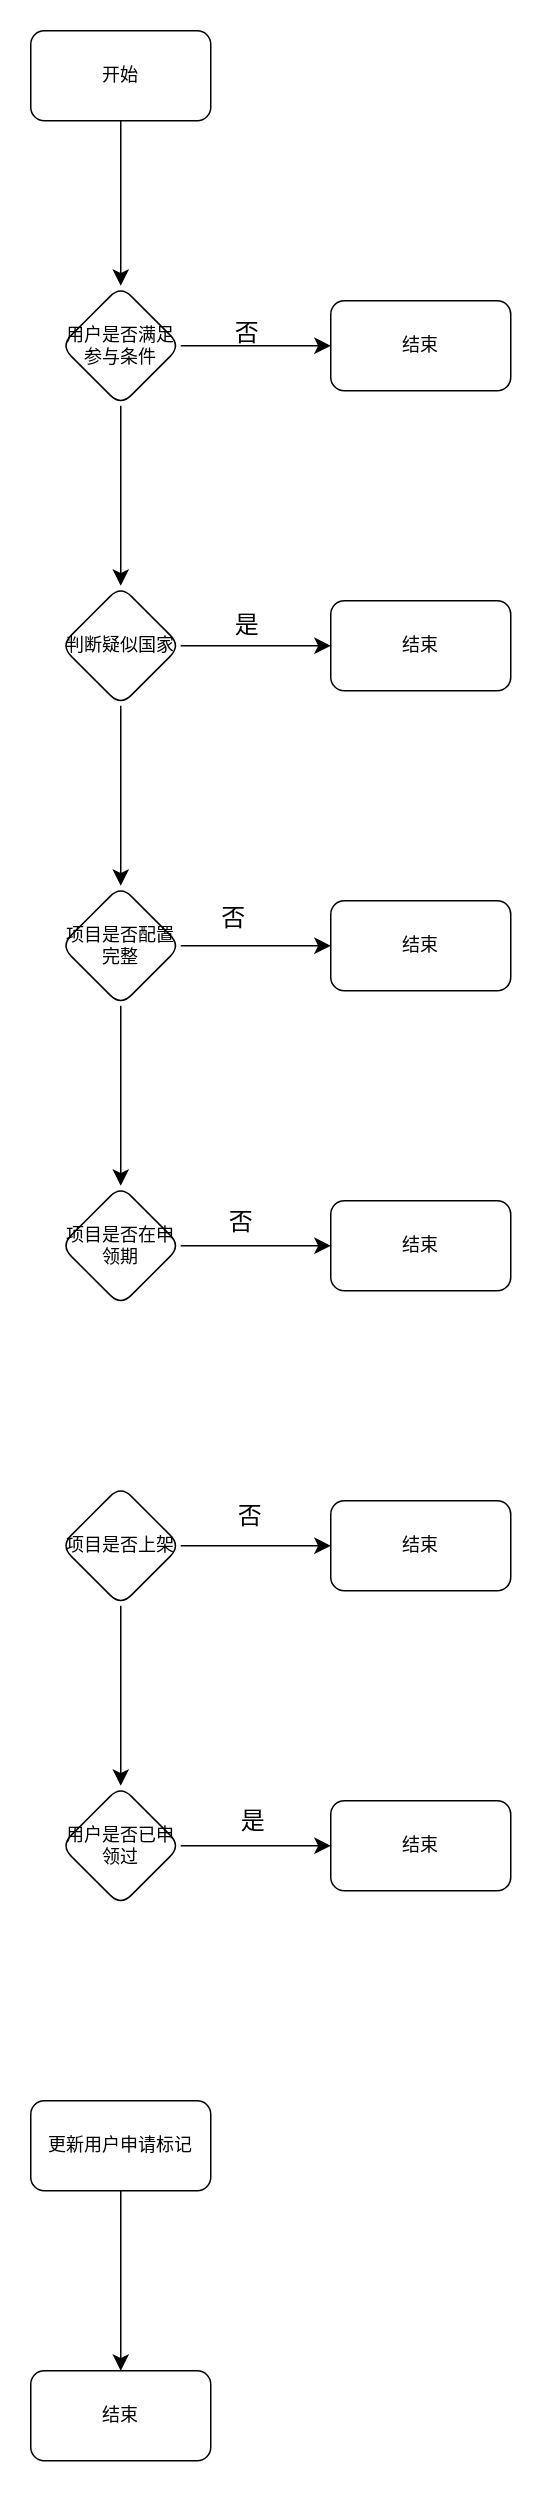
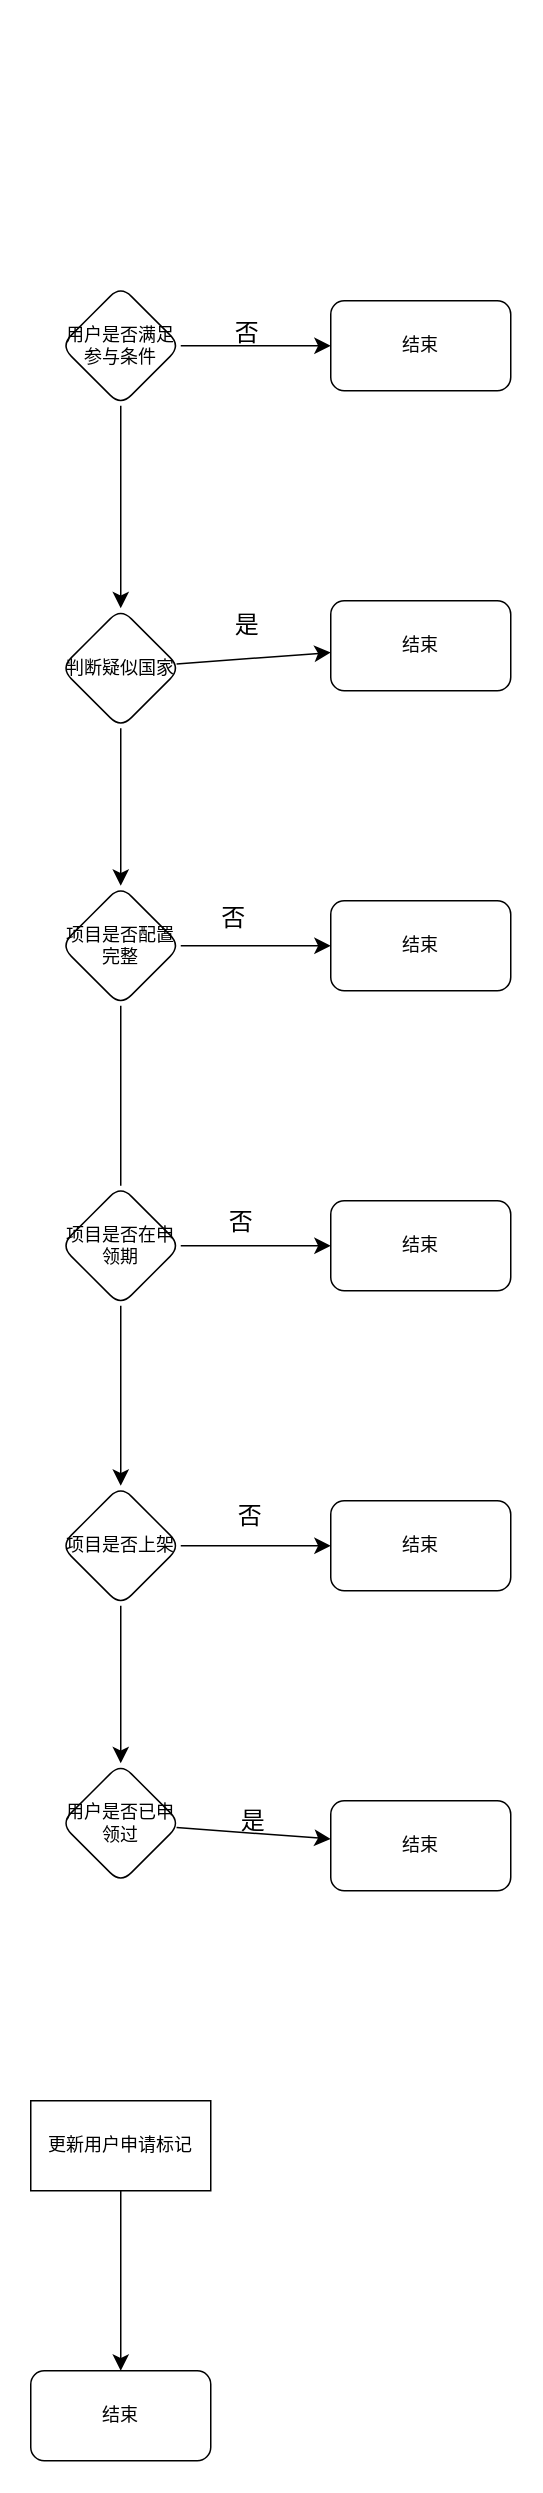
- <mxCell id="3" value="开始" style="rounded=1;whiteSpace=wrap;html=1;" vertex="1" parent="1"><mxGeometry x="20" y="20" width="120" height="60" as="geometry" /></mxCell>
- <mxCell id="2" value="" style="edgeStyle=none;curved=1;rounded=0;orthogonalLoop=1;jettySize=auto;html=1;fontSize=12;startSize=8;endSize=8;" edge="1" parent="1" source="3" target="6"><mxGeometry relative="1" as="geometry" /></mxCell>
- <mxCell id="11" value="判断疑似国家" style="rhombus;whiteSpace=wrap;html=1;rounded=1;" vertex="1" parent="1"><mxGeometry x="40" y="390" width="80" height="80" as="geometry" /></mxCell>
+ <mxCell id="11" value="判断疑似国家" style="rhombus;whiteSpace=wrap;html=1;rounded=1;" vertex="1" parent="1"><mxGeometry x="40" y="405" width="80" height="80" as="geometry" /></mxCell>
- <mxCell id="15" value="" style="edgeStyle=none;curved=1;rounded=0;orthogonalLoop=1;jettySize=auto;html=1;fontSize=12;startSize=8;endSize=8;" edge="1" parent="1" source="16" target="21"><mxGeometry relative="1" as="geometry" /></mxCell>
+ <mxCell id="15" value="" style="edgeStyle=none;curved=1;rounded=0;orthogonalLoop=1;jettySize=auto;html=1;fontSize=12;startSize=8;endSize=8;endArrow=none;" edge="1" parent="1" source="16" target="21"><mxGeometry relative="1" as="geometry" /></mxCell>
+ <mxCell id="20" value="" style="edgeStyle=none;curved=1;rounded=0;orthogonalLoop=1;jettySize=auto;html=1;fontSize=12;startSize=8;endSize=8;" edge="1" parent="1" source="21" target="26"><mxGeometry relative="1" as="geometry" /></mxCell>
- <mxCell id="30" value="用户是否已申领过" style="rhombus;whiteSpace=wrap;html=1;rounded=1;" vertex="1" parent="1"><mxGeometry x="40" y="1190" width="80" height="80" as="geometry" /></mxCell>
+ <mxCell id="30" value="用户是否已申领过" style="rhombus;whiteSpace=wrap;html=1;rounded=1;" vertex="1" parent="1"><mxGeometry x="40" y="1175" width="80" height="80" as="geometry" /></mxCell>
- <mxCell id="34" value="更新用户申请标记" style="whiteSpace=wrap;html=1;rounded=1;" vertex="1" parent="1"><mxGeometry x="20" y="1400" width="120" height="60" as="geometry" /></mxCell>
+ <mxCell id="34" value="更新用户申请标记" style="whiteSpace=wrap;html=1;rounded=0;" vertex="1" parent="1"><mxGeometry x="20" y="1400" width="120" height="60" as="geometry" /></mxCell>
